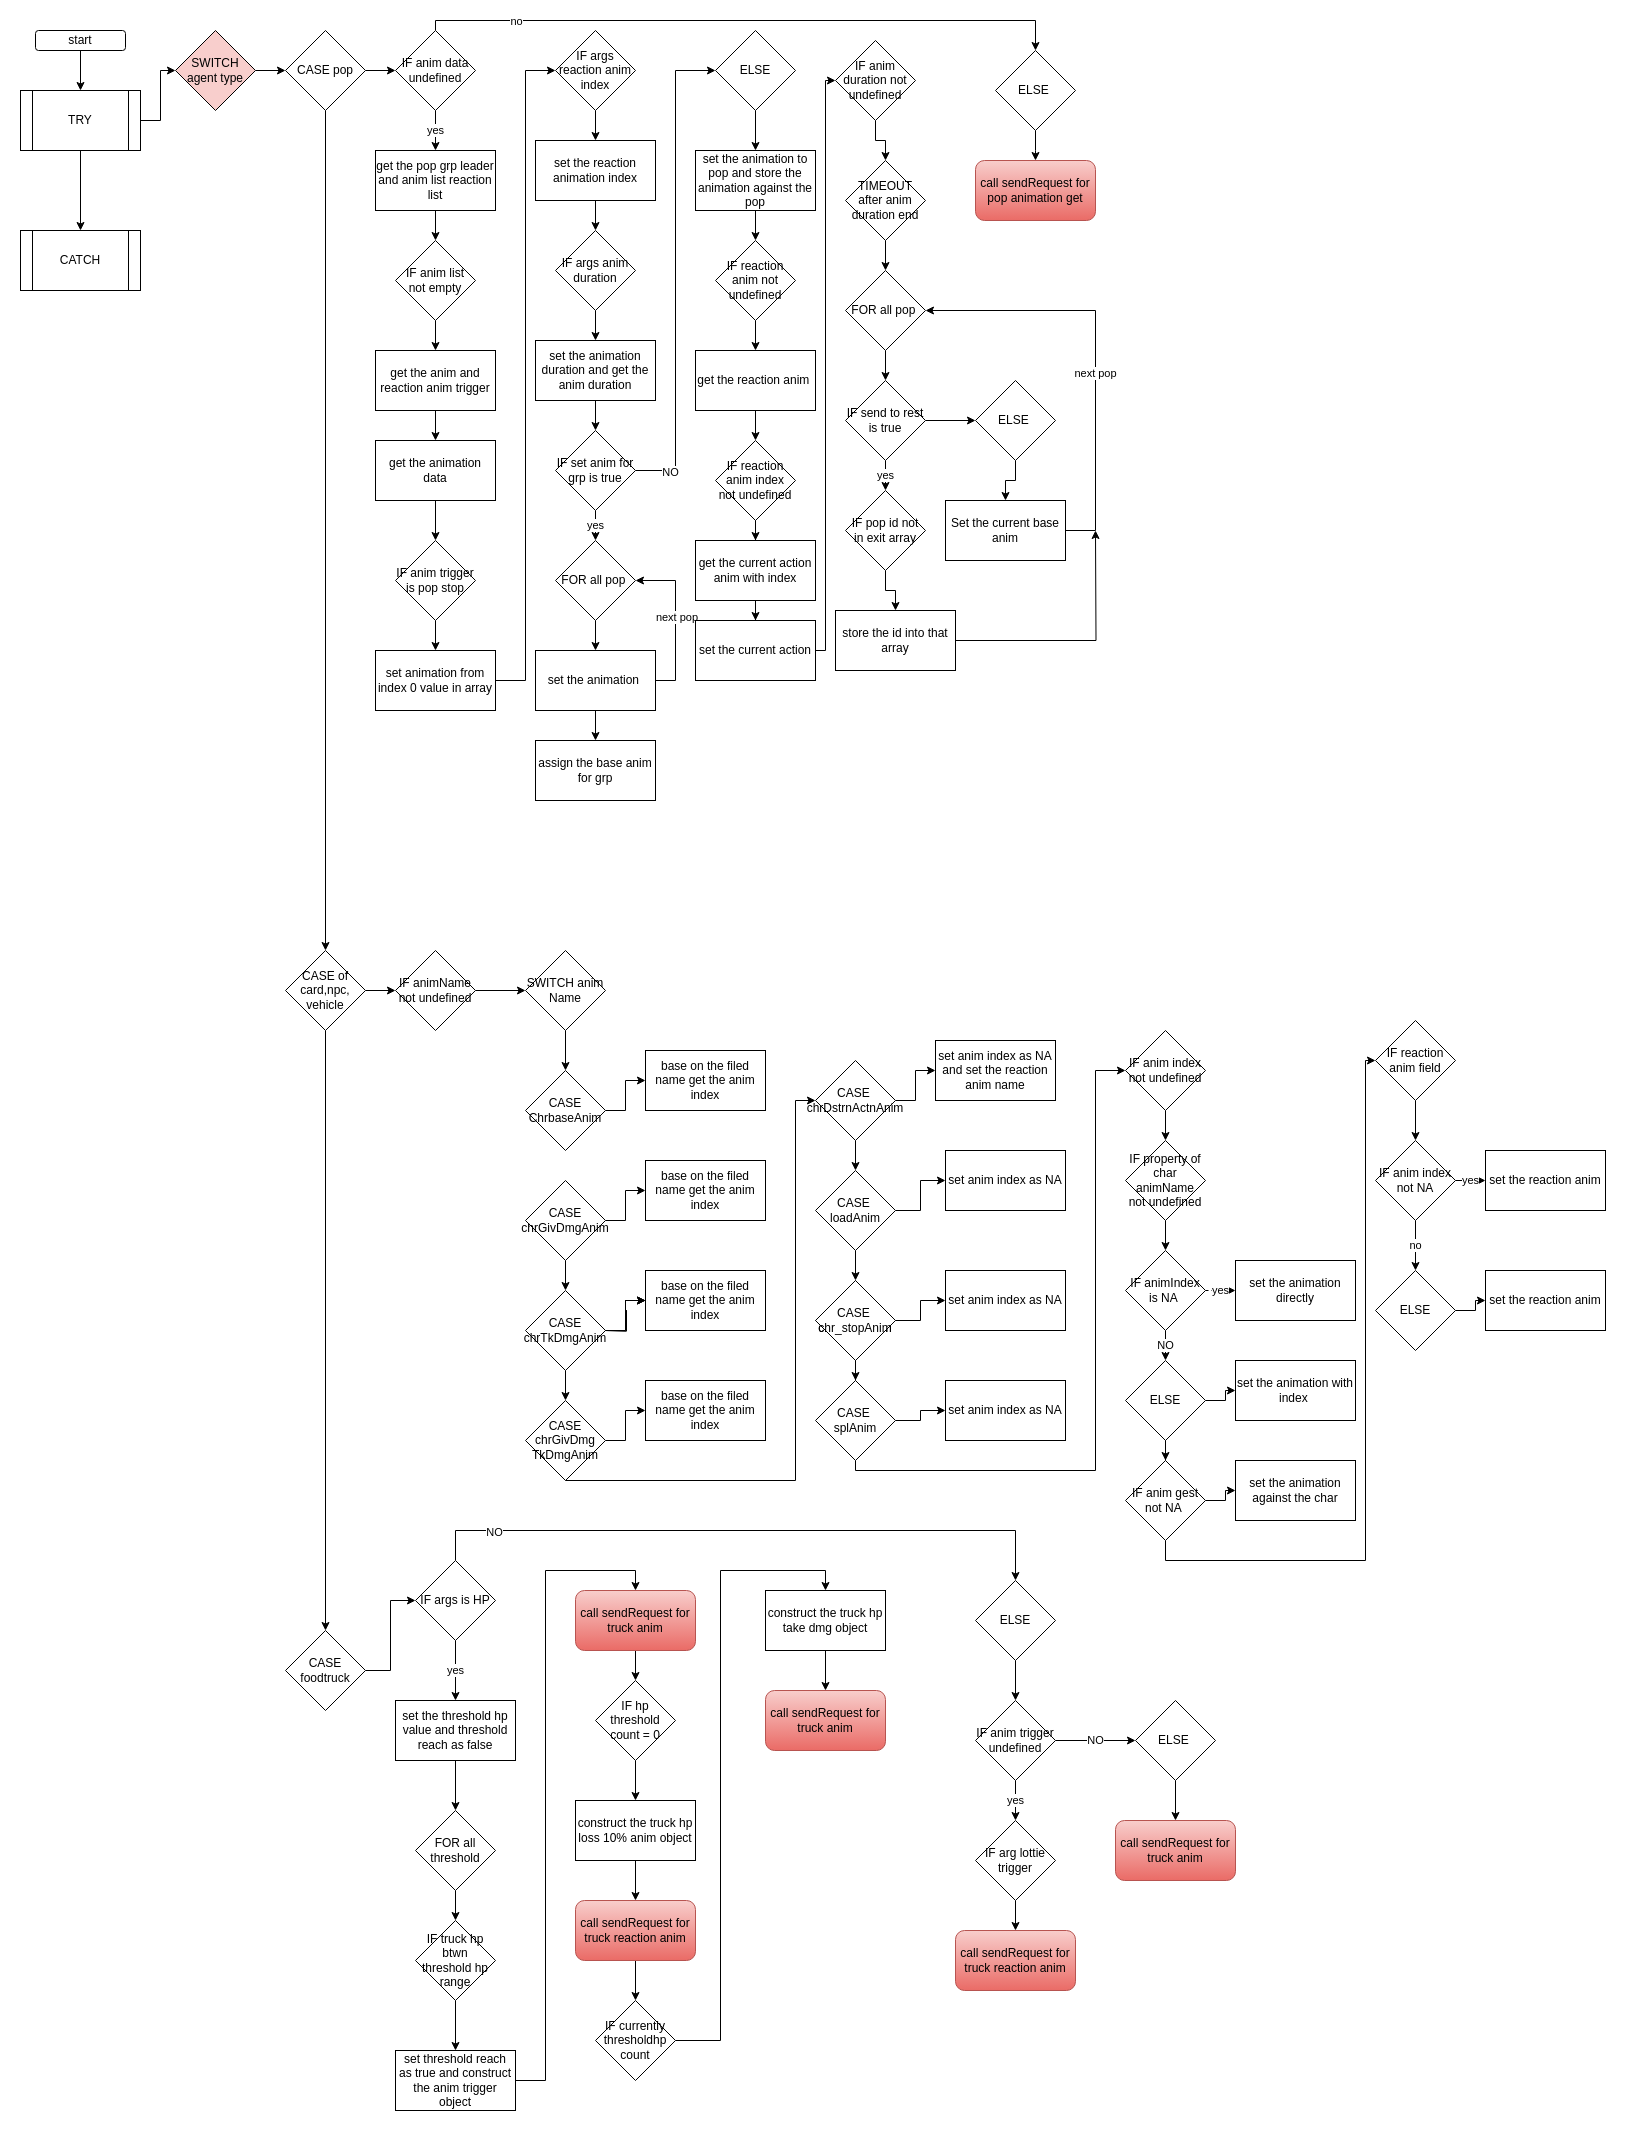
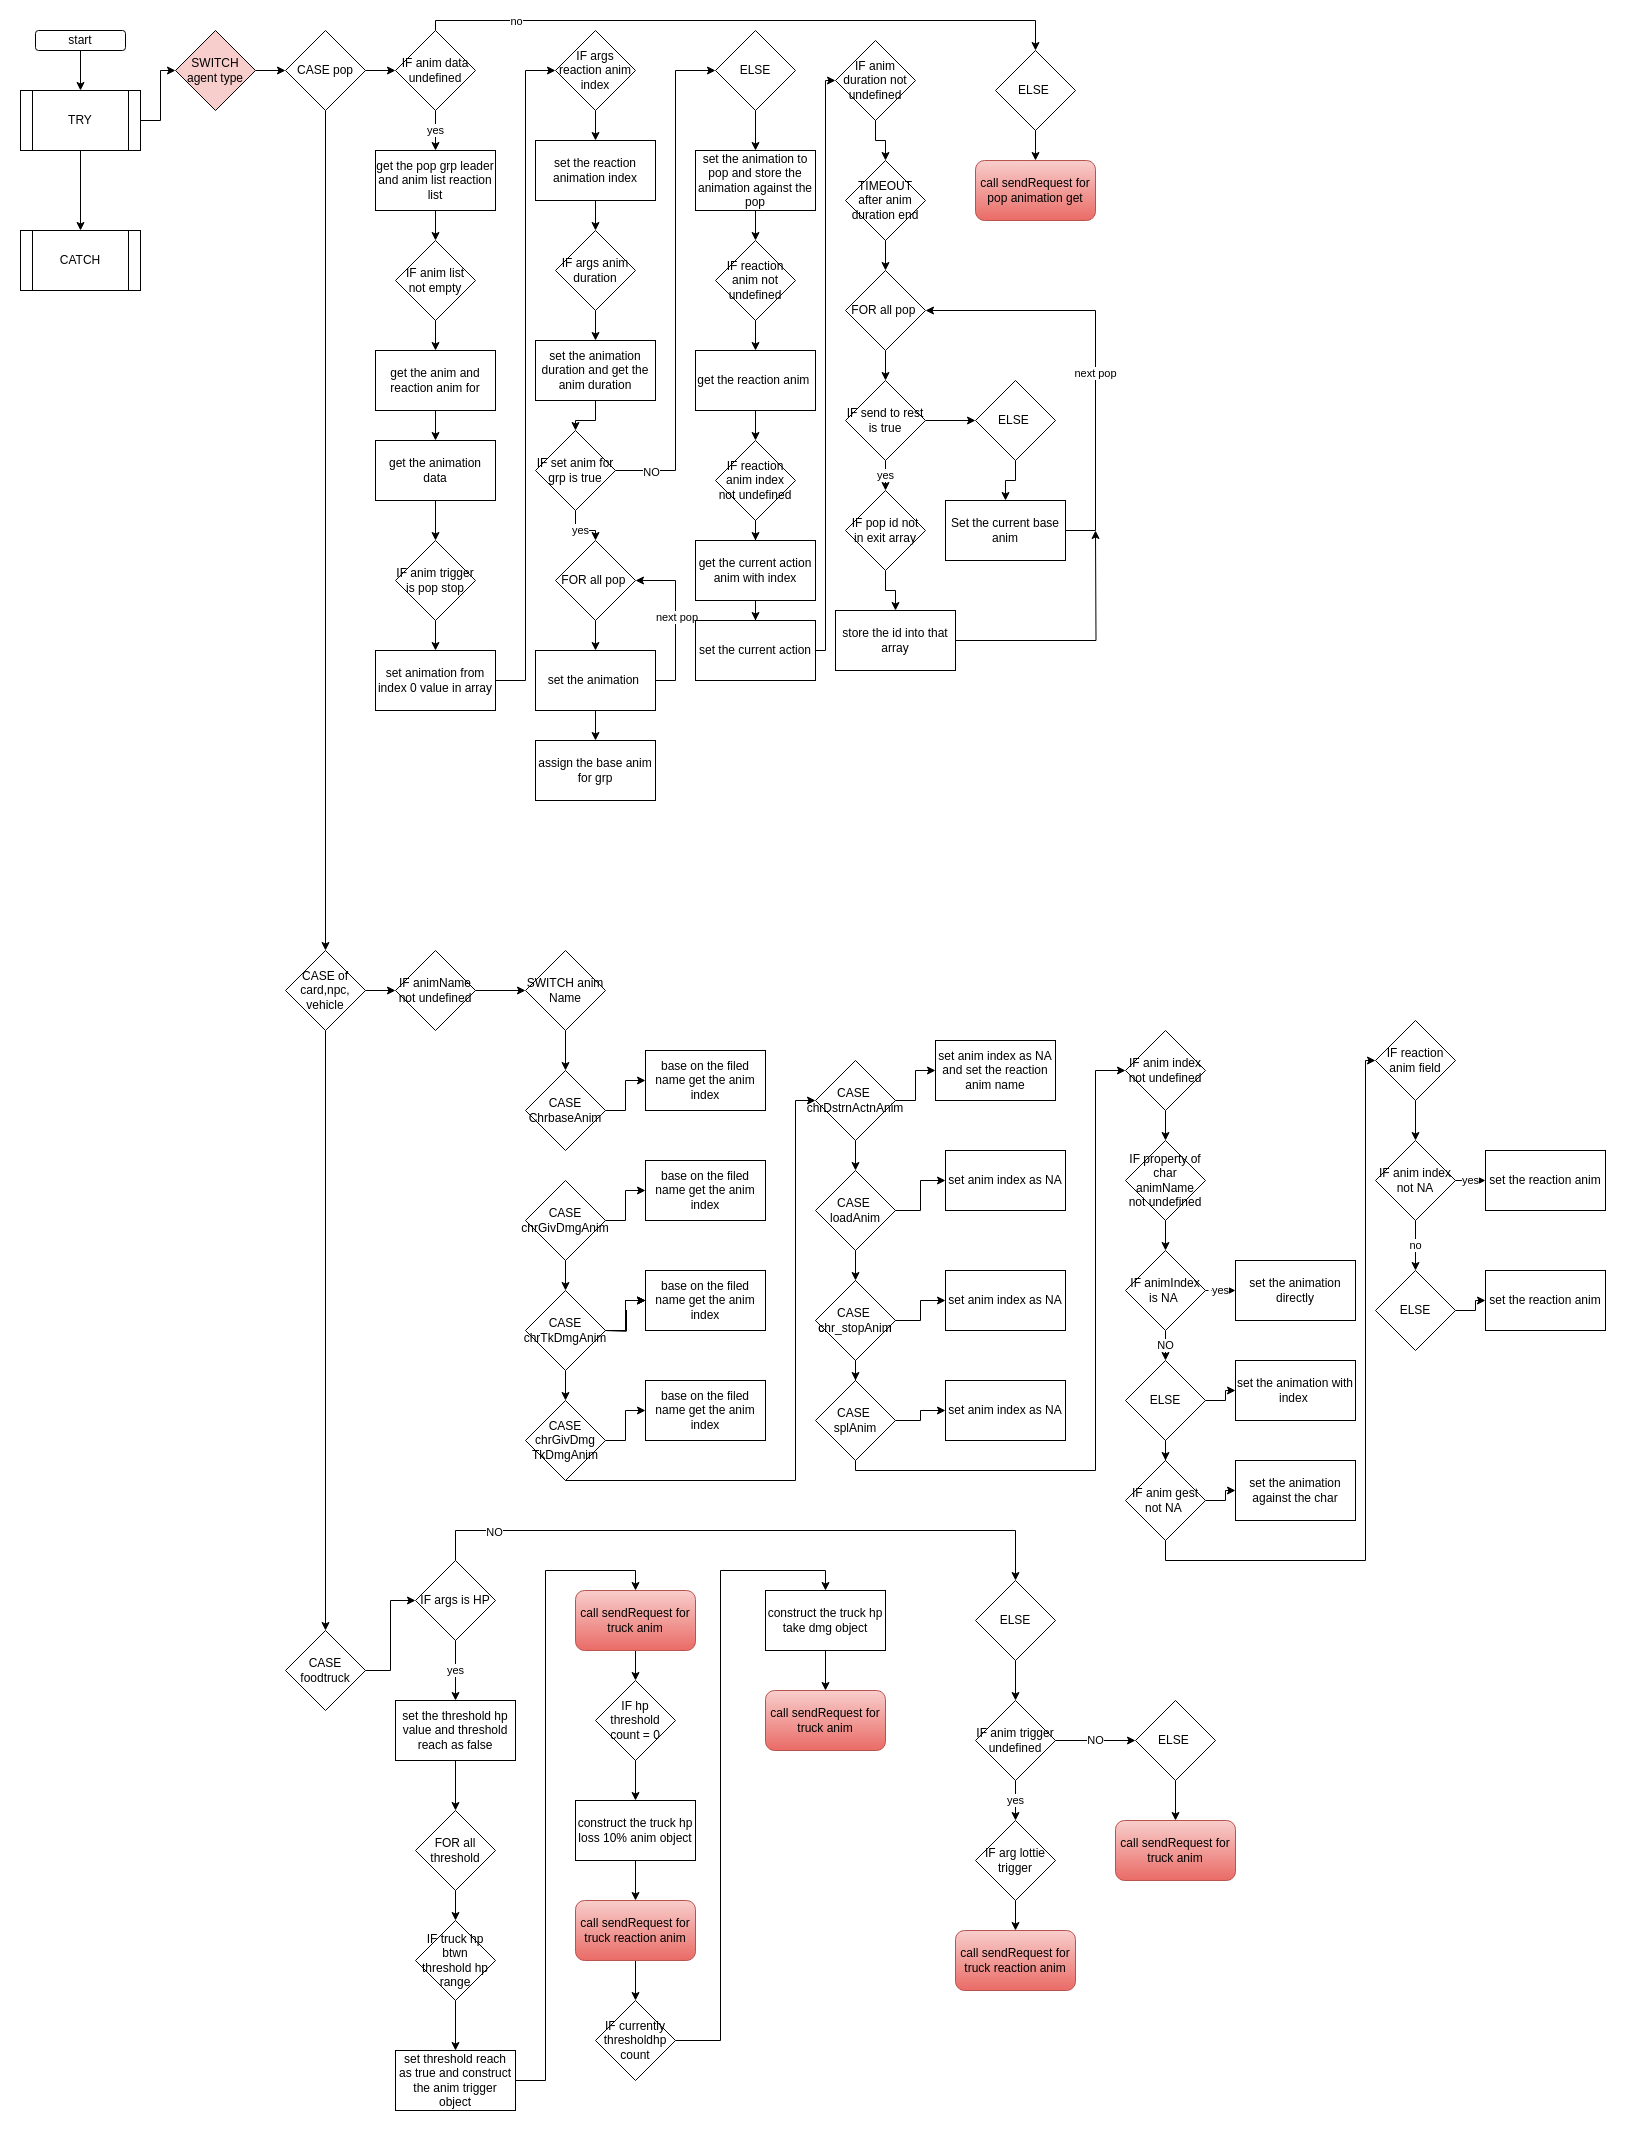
- <mxCell id="22" value="get the anim and reaction anim trigger" style="whiteSpace=wrap;html=1;" vertex="1" parent="1"><mxGeometry x="375" y="350" width="120" height="60" as="geometry" /></mxCell>
+ <mxCell id="22" value="get the anim and reaction anim for" style="whiteSpace=wrap;html=1;" vertex="1" parent="1"><mxGeometry x="375" y="350" width="120" height="60" as="geometry" /></mxCell>
- <mxCell id="40" value="IF set anim for grp is true" style="rhombus;whiteSpace=wrap;html=1;" vertex="1" parent="1"><mxGeometry x="555" y="430" width="80" height="80" as="geometry" /></mxCell>
+ <mxCell id="40" value="IF set anim for grp is true" style="rhombus;whiteSpace=wrap;html=1;" vertex="1" parent="1"><mxGeometry x="535" y="430" width="80" height="80" as="geometry" /></mxCell>
